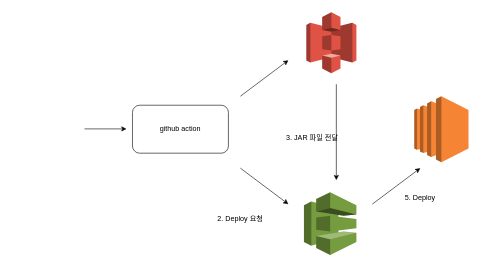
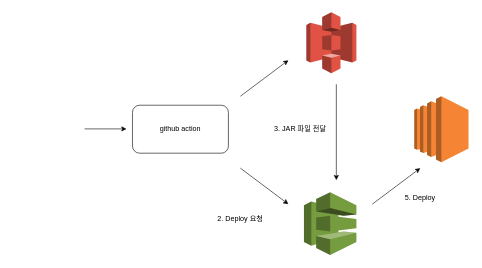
- <mxCell id="12" value="3. JAR 파일 전달" style="text;html=1;strokeColor=none;fillColor=none;align=center;verticalAlign=middle;whiteSpace=wrap;rounded=0;" vertex="1" parent="1"><mxGeometry x="470" y="220" width="100" height="20" as="geometry" /></mxCell>
+ <mxCell id="12" value="3. JAR 파일 전달" style="text;html=1;strokeColor=none;fillColor=none;align=center;verticalAlign=middle;whiteSpace=wrap;rounded=0;" vertex="1" parent="1"><mxGeometry x="450" y="205" width="100" height="20" as="geometry" /></mxCell>
